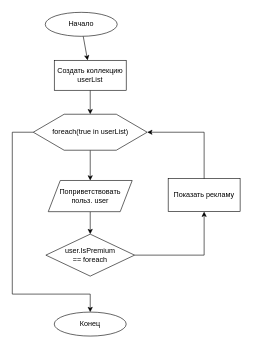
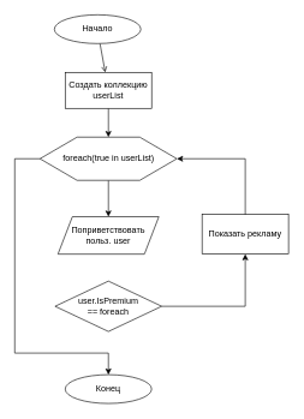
- <mxCell id="2" value="" style="edgeStyle=none;html=1;" edge="1" parent="1" source="3" target="8"><mxGeometry relative="1" as="geometry" /></mxCell>
+ <mxCell id="2" value="" style="edgeStyle=none;html=1;endArrow=open;" edge="1" parent="1" source="3" target="8"><mxGeometry relative="1" as="geometry" /></mxCell>
- <mxCell id="18" value="" style="edgeStyle=none;html=1;" edge="1" parent="1" source="19" target="10"><mxGeometry relative="1" as="geometry" /></mxCell>
